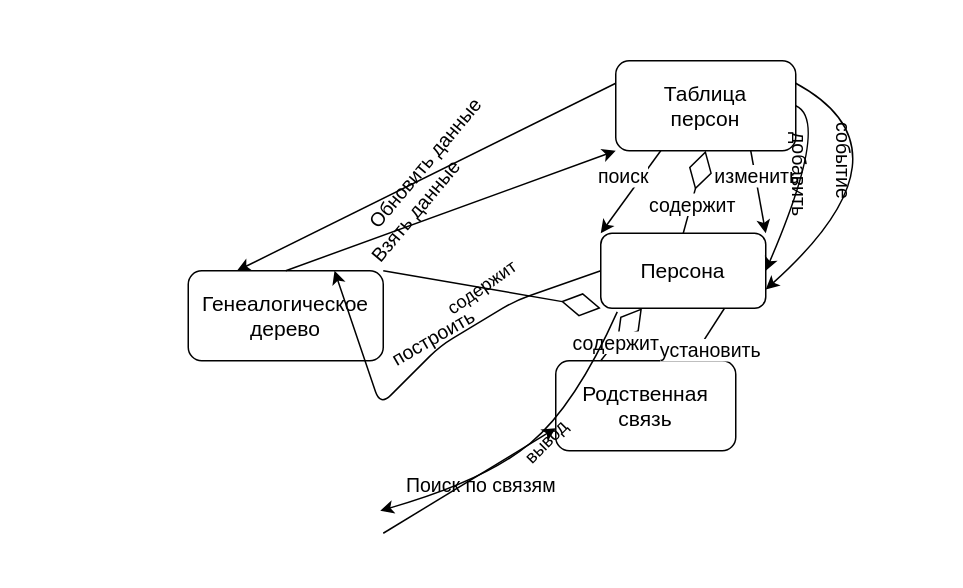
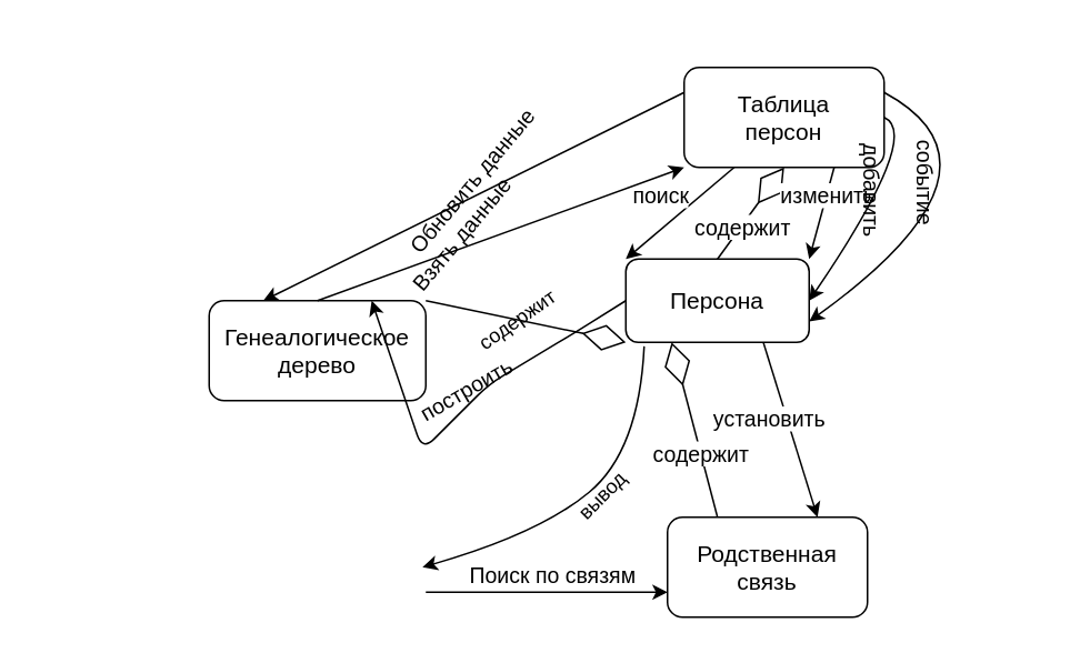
- <mxCell id="5" value="&lt;font style=&quot;font-size: 14px&quot;&gt;Персона&lt;/font&gt;" style="rounded=1;whiteSpace=wrap;html=1;" parent="3" vertex="1"><mxGeometry x="380" y="135" width="110" height="50" as="geometry" /></mxCell>
+ <mxCell id="5" value="&lt;font style=&quot;font-size: 14px&quot;&gt;Персона&lt;/font&gt;" style="rounded=1;whiteSpace=wrap;html=1;" parent="3" vertex="1"><mxGeometry x="355" y="135" width="110" height="50" as="geometry" /></mxCell>
- <mxCell id="9" value="&lt;font style=&quot;font-size: 14px&quot;&gt;Родственная связь&lt;/font&gt;" style="rounded=1;whiteSpace=wrap;html=1;" parent="3" vertex="1"><mxGeometry x="350" y="220" width="120" height="60" as="geometry" /></mxCell>
+ <mxCell id="9" value="&lt;font style=&quot;font-size: 14px&quot;&gt;Родственная связь&lt;/font&gt;" style="rounded=1;whiteSpace=wrap;html=1;" parent="3" vertex="1"><mxGeometry x="380" y="290" width="120" height="60" as="geometry" /></mxCell>
